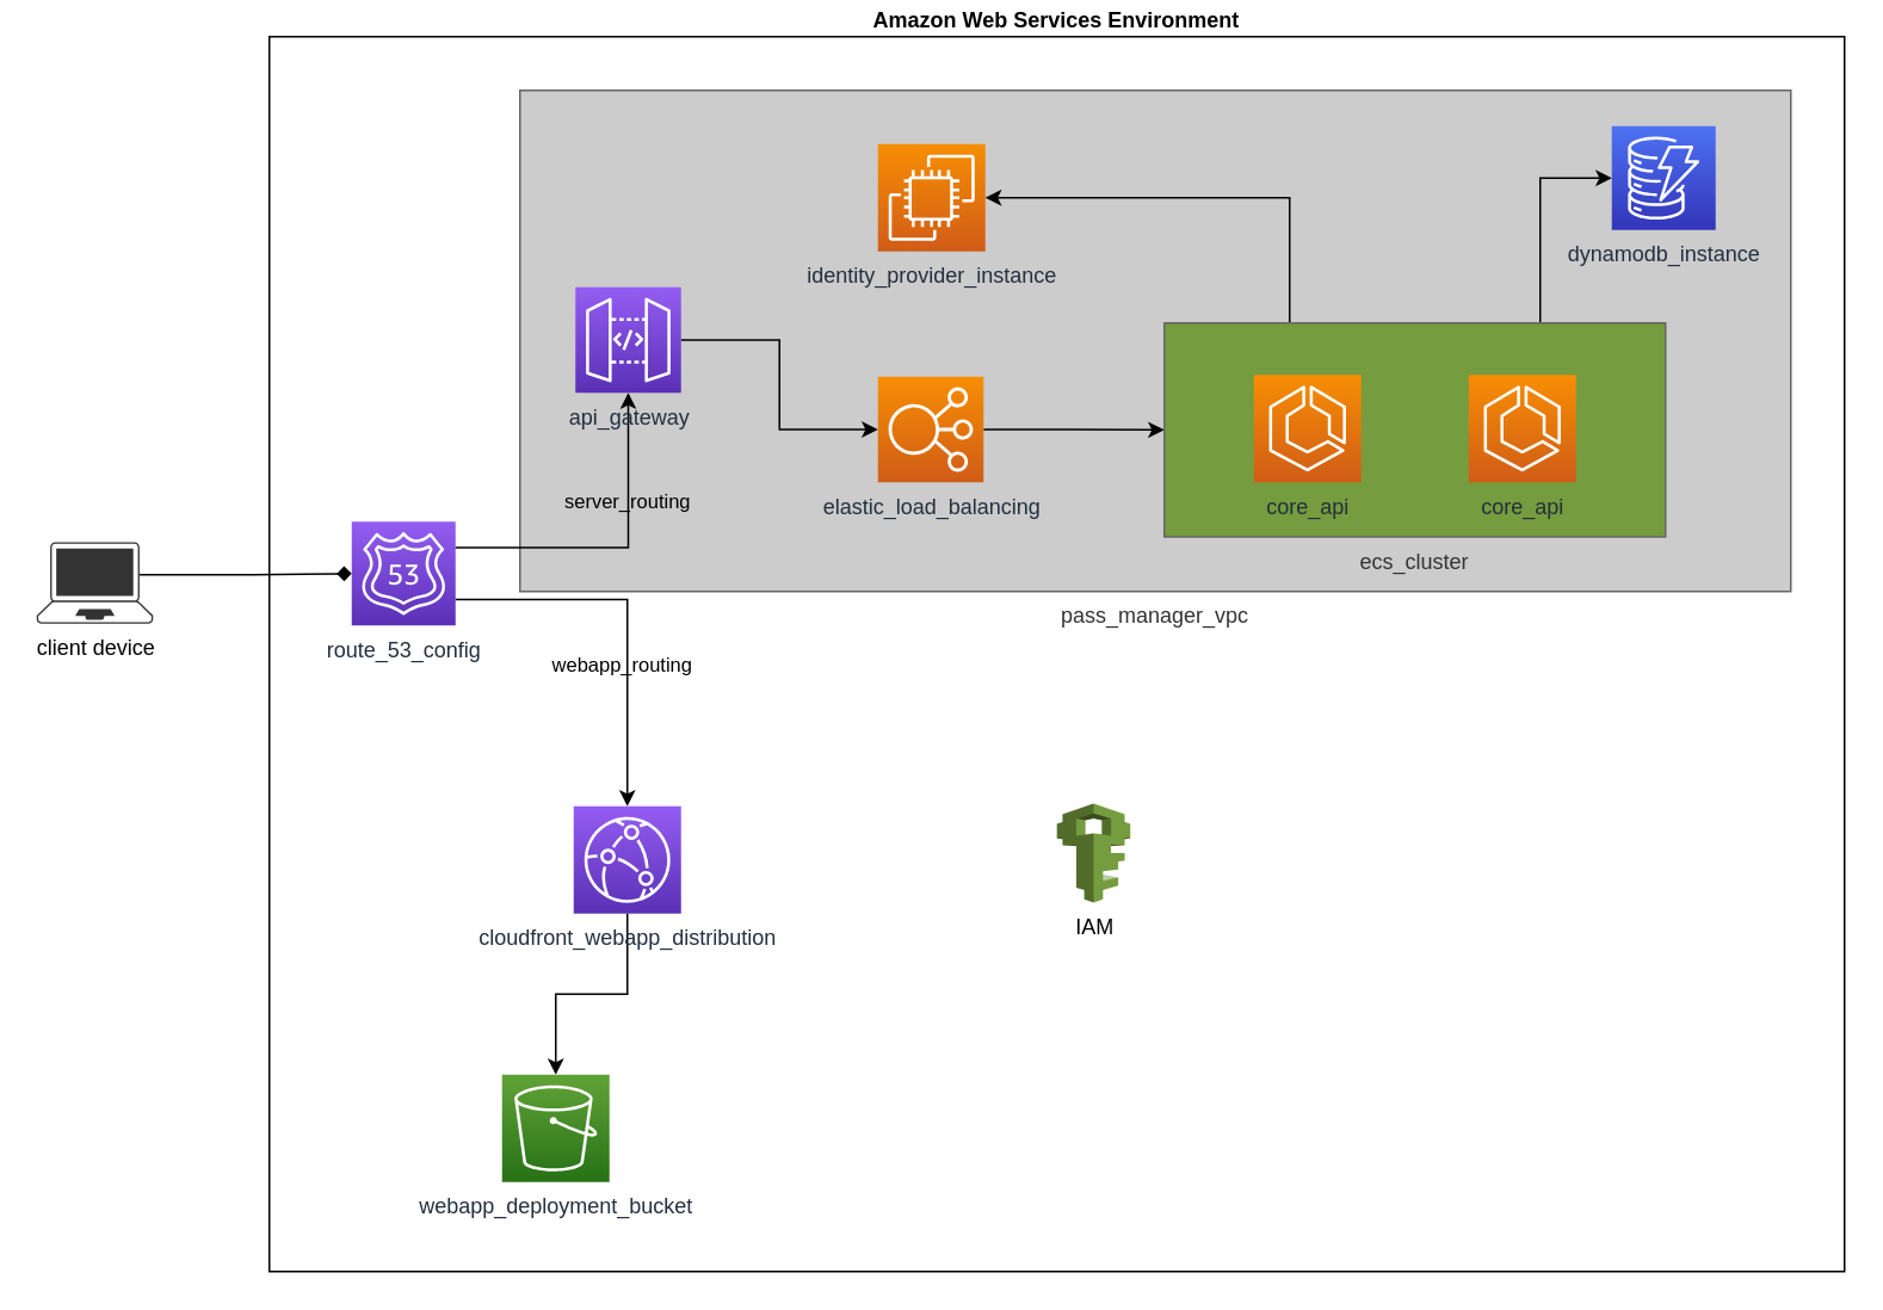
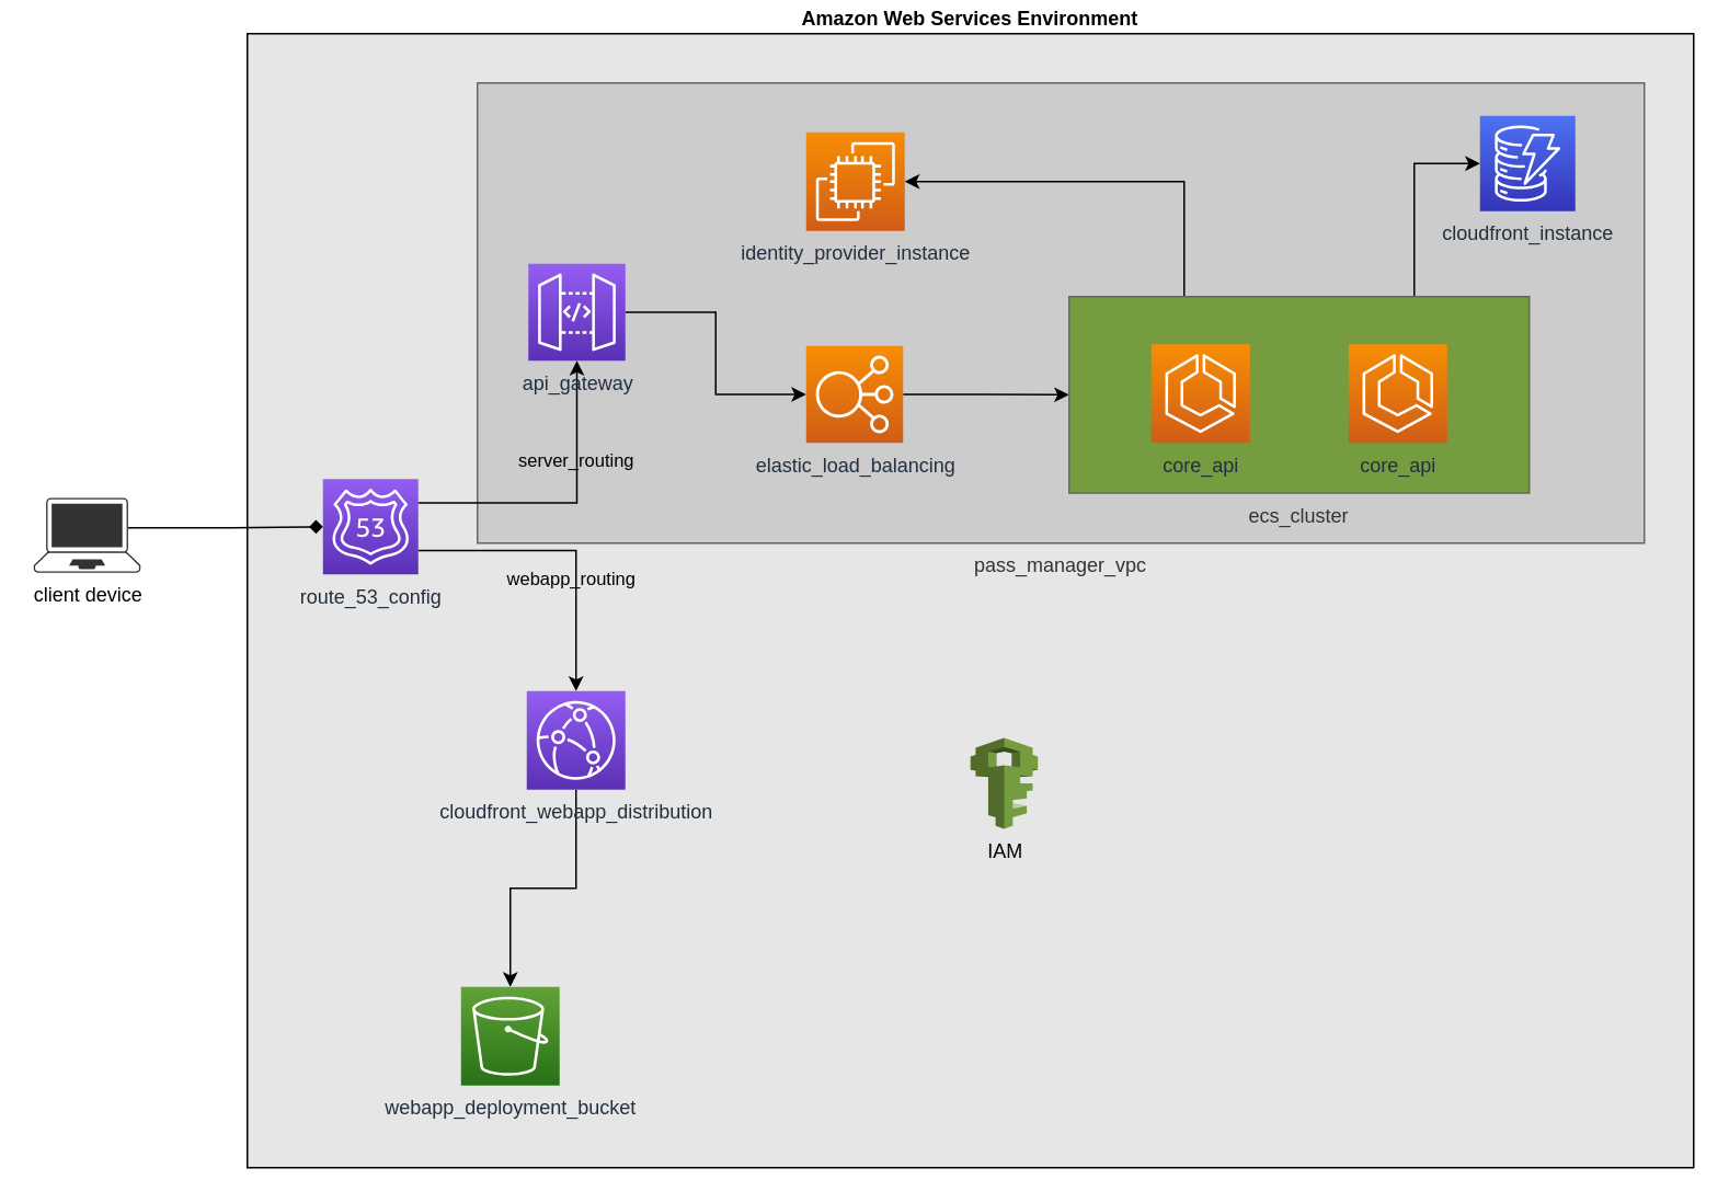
- <mxCell id="14" value="dynamodb_instance" style="sketch=0;points=[[0,0,0],[0.25,0,0],[0.5,0,0],[0.75,0,0],[1,0,0],[0,1,0],[0.25,1,0],[0.5,1,0],[0.75,1,0],[1,1,0],[0,0.25,0],[0,0.5,0],[0,0.75,0],[1,0.25,0],[1,0.5,0],[1,0.75,0]];outlineConnect=0;fontColor=#232F3E;gradientColor=#4D72F3;gradientDirection=north;fillColor=#3334B9;strokeColor=#ffffff;dashed=0;verticalLabelPosition=bottom;verticalAlign=top;align=center;html=1;fontSize=12;fontStyle=0;aspect=fixed;shape=mxgraph.aws4.resourceIcon;resIcon=mxgraph.aws4.dynamodb;labelBackgroundColor=none;" parent="1" vertex="1"><mxGeometry x="900" y="70" width="58" height="58" as="geometry" /></mxCell>
+ <mxCell id="14" value="cloudfront_instance" style="sketch=0;points=[[0,0,0],[0.25,0,0],[0.5,0,0],[0.75,0,0],[1,0,0],[0,1,0],[0.25,1,0],[0.5,1,0],[0.75,1,0],[1,1,0],[0,0.25,0],[0,0.5,0],[0,0.75,0],[1,0.25,0],[1,0.5,0],[1,0.75,0]];outlineConnect=0;fontColor=#232F3E;gradientColor=#4D72F3;gradientDirection=north;fillColor=#3334B9;strokeColor=#ffffff;dashed=0;verticalLabelPosition=bottom;verticalAlign=top;align=center;html=1;fontSize=12;fontStyle=0;aspect=fixed;shape=mxgraph.aws4.resourceIcon;resIcon=mxgraph.aws4.dynamodb;labelBackgroundColor=none;" parent="1" vertex="1"><mxGeometry x="900" y="70" width="58" height="58" as="geometry" /></mxCell>
- <mxCell id="2" value="Amazon Web Services Environment" style="rounded=0;whiteSpace=wrap;html=1;fontStyle=1;labelPosition=center;verticalLabelPosition=top;align=center;verticalAlign=bottom;fillColor=#ffffff;" parent="1" vertex="1"><mxGeometry x="150" y="20" width="880" height="690" as="geometry" /></mxCell>
+ <mxCell id="2" value="Amazon Web Services Environment" style="rounded=0;whiteSpace=wrap;html=1;fontStyle=1;labelPosition=center;verticalLabelPosition=top;align=center;verticalAlign=bottom;fillColor=#E6E6E6;" parent="1" vertex="1"><mxGeometry x="150" y="20" width="880" height="690" as="geometry" /></mxCell>
- <mxCell id="10" value="cloudfront_webapp_distribution" style="sketch=0;points=[[0,0,0],[0.25,0,0],[0.5,0,0],[0.75,0,0],[1,0,0],[0,1,0],[0.25,1,0],[0.5,1,0],[0.75,1,0],[1,1,0],[0,0.25,0],[0,0.5,0],[0,0.75,0],[1,0.25,0],[1,0.5,0],[1,0.75,0]];outlineConnect=0;fontColor=#232F3E;gradientColor=#945DF2;gradientDirection=north;fillColor=#5A30B5;strokeColor=#ffffff;dashed=0;verticalLabelPosition=bottom;verticalAlign=top;align=center;html=1;fontSize=12;fontStyle=0;aspect=fixed;shape=mxgraph.aws4.resourceIcon;resIcon=mxgraph.aws4.cloudfront;" parent="1" vertex="1"><mxGeometry x="320" y="450" width="60" height="60" as="geometry" /></mxCell>
+ <mxCell id="10" value="cloudfront_webapp_distribution" style="sketch=0;points=[[0,0,0],[0.25,0,0],[0.5,0,0],[0.75,0,0],[1,0,0],[0,1,0],[0.25,1,0],[0.5,1,0],[0.75,1,0],[1,1,0],[0,0.25,0],[0,0.5,0],[0,0.75,0],[1,0.25,0],[1,0.5,0],[1,0.75,0]];outlineConnect=0;fontColor=#232F3E;gradientColor=#945DF2;gradientDirection=north;fillColor=#5A30B5;strokeColor=#ffffff;dashed=0;verticalLabelPosition=bottom;verticalAlign=top;align=center;html=1;fontSize=12;fontStyle=0;aspect=fixed;shape=mxgraph.aws4.resourceIcon;resIcon=mxgraph.aws4.cloudfront;" parent="1" vertex="1"><mxGeometry x="320" y="420" width="60" height="60" as="geometry" /></mxCell>
